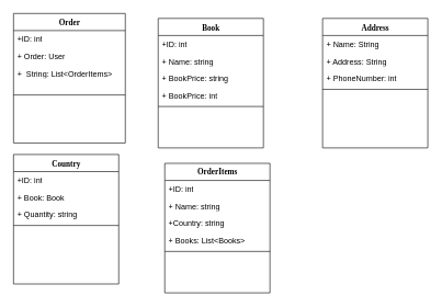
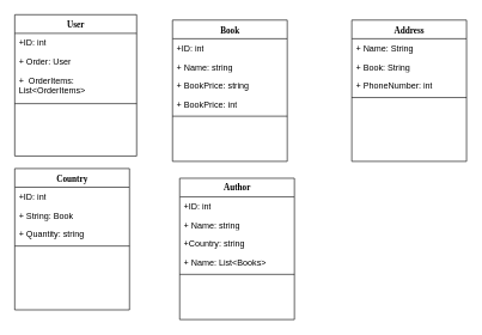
- <mxCell id="13" value="Order" style="swimlane;html=1;fontStyle=1;align=center;verticalAlign=top;childLayout=stackLayout;horizontal=1;startSize=26;horizontalStack=0;resizeParent=1;resizeLast=0;collapsible=1;marginBottom=0;swimlaneFillColor=#ffffff;rounded=0;shadow=0;comic=0;labelBackgroundColor=none;strokeColor=#000000;strokeWidth=1;fillColor=none;fontFamily=Verdana;fontSize=12;fontColor=#000000;" parent="1" vertex="1"><mxGeometry x="20" y="20" width="170" height="197" as="geometry" /></mxCell>
+ <mxCell id="13" value="User" style="swimlane;html=1;fontStyle=1;align=center;verticalAlign=top;childLayout=stackLayout;horizontal=1;startSize=26;horizontalStack=0;resizeParent=1;resizeLast=0;collapsible=1;marginBottom=0;swimlaneFillColor=#ffffff;rounded=0;shadow=0;comic=0;labelBackgroundColor=none;strokeColor=#000000;strokeWidth=1;fillColor=none;fontFamily=Verdana;fontSize=12;fontColor=#000000;" parent="1" vertex="1"><mxGeometry x="20" y="20" width="170" height="197" as="geometry" /></mxCell>
- <mxCell id="10" value="+ Address: String" style="text;html=1;strokeColor=none;fillColor=none;align=left;verticalAlign=top;spacingLeft=4;spacingRight=4;whiteSpace=wrap;overflow=hidden;rotatable=0;points=[[0,0.5],[1,0.5]];portConstraint=eastwest;" parent="8" vertex="1"><mxGeometry y="52" width="160" height="26" as="geometry" /></mxCell>
+ <mxCell id="10" value="+ Book: String" style="text;html=1;strokeColor=none;fillColor=none;align=left;verticalAlign=top;spacingLeft=4;spacingRight=4;whiteSpace=wrap;overflow=hidden;rotatable=0;points=[[0,0.5],[1,0.5]];portConstraint=eastwest;" parent="8" vertex="1"><mxGeometry y="52" width="160" height="26" as="geometry" /></mxCell>
- <mxCell id="16" value="+&amp;nbsp; String: List&amp;lt;OrderItems&amp;gt;" style="text;html=1;strokeColor=none;fillColor=none;align=left;verticalAlign=top;spacingLeft=4;spacingRight=4;whiteSpace=wrap;overflow=hidden;rotatable=0;points=[[0,0.5],[1,0.5]];portConstraint=eastwest;" parent="13" vertex="1"><mxGeometry y="78" width="170" height="42" as="geometry" /></mxCell>
+ <mxCell id="16" value="+&amp;nbsp; OrderItems: List&amp;lt;OrderItems&amp;gt;" style="text;html=1;strokeColor=none;fillColor=none;align=left;verticalAlign=top;spacingLeft=4;spacingRight=4;whiteSpace=wrap;overflow=hidden;rotatable=0;points=[[0,0.5],[1,0.5]];portConstraint=eastwest;" parent="13" vertex="1"><mxGeometry y="78" width="170" height="42" as="geometry" /></mxCell>
- <mxCell id="23" value="OrderItems" style="swimlane;html=1;fontStyle=1;align=center;verticalAlign=top;childLayout=stackLayout;horizontal=1;startSize=26;horizontalStack=0;resizeParent=1;resizeLast=0;collapsible=1;marginBottom=0;swimlaneFillColor=#ffffff;rounded=0;shadow=0;comic=0;labelBackgroundColor=none;strokeColor=#000000;strokeWidth=1;fillColor=none;fontFamily=Verdana;fontSize=12;fontColor=#000000;" parent="1" vertex="1"><mxGeometry x="250" y="248" width="160" height="197" as="geometry" /></mxCell>
+ <mxCell id="23" value="Author" style="swimlane;html=1;fontStyle=1;align=center;verticalAlign=top;childLayout=stackLayout;horizontal=1;startSize=26;horizontalStack=0;resizeParent=1;resizeLast=0;collapsible=1;marginBottom=0;swimlaneFillColor=#ffffff;rounded=0;shadow=0;comic=0;labelBackgroundColor=none;strokeColor=#000000;strokeWidth=1;fillColor=none;fontFamily=Verdana;fontSize=12;fontColor=#000000;" parent="1" vertex="1"><mxGeometry x="250" y="248" width="160" height="197" as="geometry" /></mxCell>
- <mxCell id="20" value="+ Book: Book" style="text;html=1;strokeColor=none;fillColor=none;align=left;verticalAlign=top;spacingLeft=4;spacingRight=4;whiteSpace=wrap;overflow=hidden;rotatable=0;points=[[0,0.5],[1,0.5]];portConstraint=eastwest;" parent="18" vertex="1"><mxGeometry y="52" width="160" height="26" as="geometry" /></mxCell>
+ <mxCell id="20" value="+ String: Book" style="text;html=1;strokeColor=none;fillColor=none;align=left;verticalAlign=top;spacingLeft=4;spacingRight=4;whiteSpace=wrap;overflow=hidden;rotatable=0;points=[[0,0.5],[1,0.5]];portConstraint=eastwest;" parent="18" vertex="1"><mxGeometry y="52" width="160" height="26" as="geometry" /></mxCell>
- <mxCell id="27" value="+ Books: List&amp;lt;Books&amp;gt;" style="text;html=1;strokeColor=none;fillColor=none;align=left;verticalAlign=top;spacingLeft=4;spacingRight=4;whiteSpace=wrap;overflow=hidden;rotatable=0;points=[[0,0.5],[1,0.5]];portConstraint=eastwest;" parent="23" vertex="1"><mxGeometry y="104" width="160" height="26" as="geometry" /></mxCell>
+ <mxCell id="27" value="+ Name: List&amp;lt;Books&amp;gt;" style="text;html=1;strokeColor=none;fillColor=none;align=left;verticalAlign=top;spacingLeft=4;spacingRight=4;whiteSpace=wrap;overflow=hidden;rotatable=0;points=[[0,0.5],[1,0.5]];portConstraint=eastwest;" parent="23" vertex="1"><mxGeometry y="104" width="160" height="26" as="geometry" /></mxCell>
